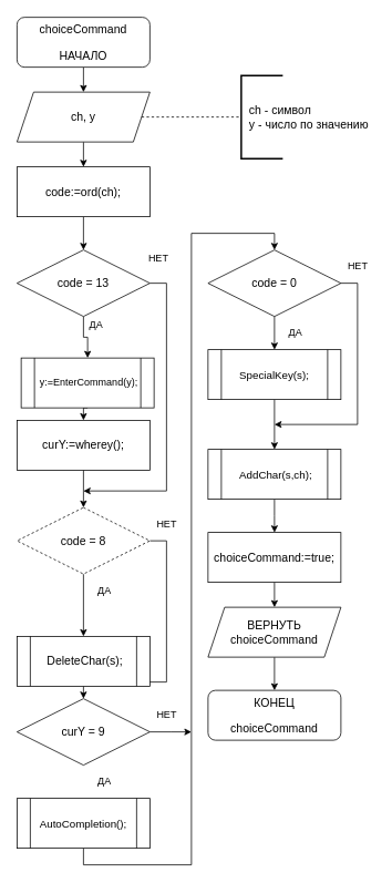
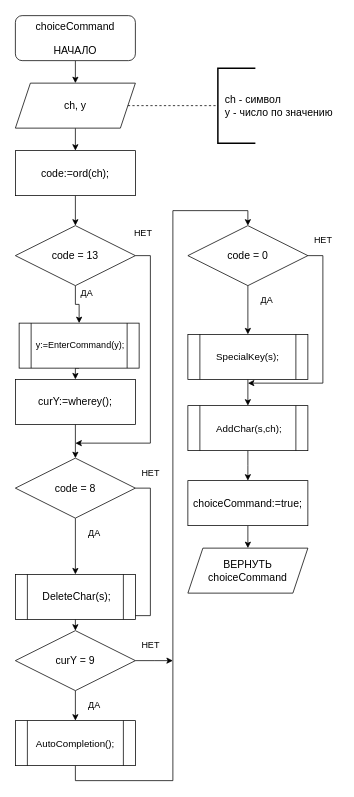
- <mxCell id="35" value="&lt;font style=&quot;font-size: 13px&quot;&gt;SpecialKey(s);&lt;/font&gt;" style="shape=process;whiteSpace=wrap;html=1;backgroundOutline=1;" vertex="1" parent="1"><mxGeometry x="250" y="420" width="160" height="60" as="geometry" /></mxCell>
+ <mxCell id="35" value="&lt;font style=&quot;font-size: 13px&quot;&gt;SpecialKey(s);&lt;/font&gt;" style="shape=process;whiteSpace=wrap;html=1;backgroundOutline=1;" vertex="1" parent="1"><mxGeometry x="250" y="445" width="160" height="60" as="geometry" /></mxCell>
- <mxCell id="18" value="&lt;span style=&quot;font-size: 14px&quot;&gt;code = 8&lt;/span&gt;" style="rhombus;whiteSpace=wrap;html=1;dashed=1;" vertex="1" parent="1"><mxGeometry x="20" y="610" width="160" height="80" as="geometry" /></mxCell>
+ <mxCell id="18" value="&lt;span style=&quot;font-size: 14px&quot;&gt;code = 8&lt;/span&gt;" style="rhombus;whiteSpace=wrap;html=1;" vertex="1" parent="1"><mxGeometry x="20" y="610" width="160" height="80" as="geometry" /></mxCell>
- <mxCell id="43" style="edgeStyle=orthogonalEdgeStyle;rounded=0;orthogonalLoop=1;jettySize=auto;html=1;exitX=0.5;exitY=1;exitDx=0;exitDy=0;entryX=0.5;entryY=0;entryDx=0;entryDy=0;" edge="1" parent="1" source="44" target="37"><mxGeometry relative="1" as="geometry" /></mxCell>
- <mxCell id="37" value="&lt;font&gt;&lt;span style=&quot;font-size: 14px&quot;&gt;КОНЕЦ&lt;/span&gt;&lt;br&gt;&lt;br&gt;&lt;span style=&quot;font-size: 14px&quot;&gt;choiceCommand&lt;/span&gt;&lt;br&gt;&lt;/font&gt;" style="rounded=1;whiteSpace=wrap;html=1;" vertex="1" parent="1"><mxGeometry x="250" y="830" width="160" height="60" as="geometry" /></mxCell>
+ <mxCell id="24" style="edgeStyle=orthogonalEdgeStyle;rounded=0;orthogonalLoop=1;jettySize=auto;html=1;exitX=0.5;exitY=1;exitDx=0;exitDy=0;entryX=0.5;entryY=0;entryDx=0;entryDy=0;" edge="1" parent="1" source="26" target="28"><mxGeometry relative="1" as="geometry" /></mxCell>
